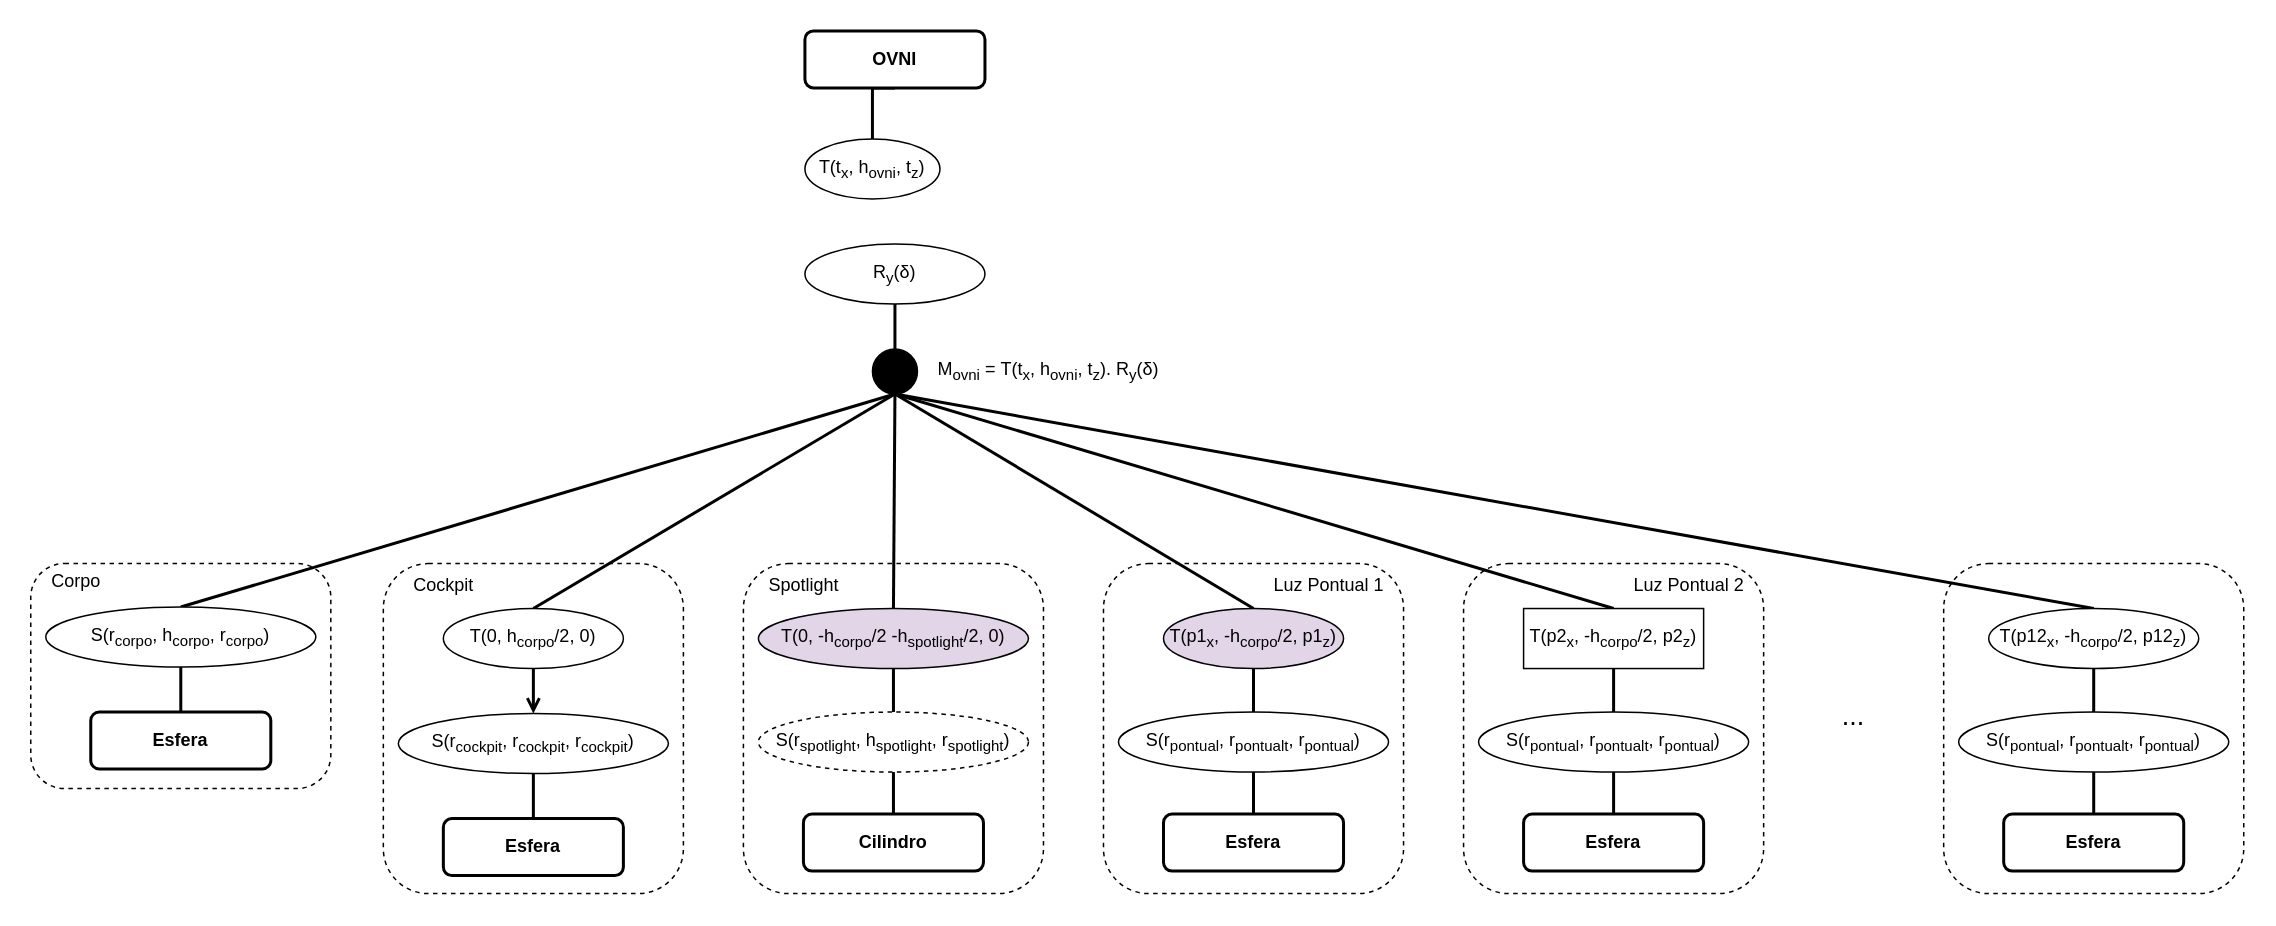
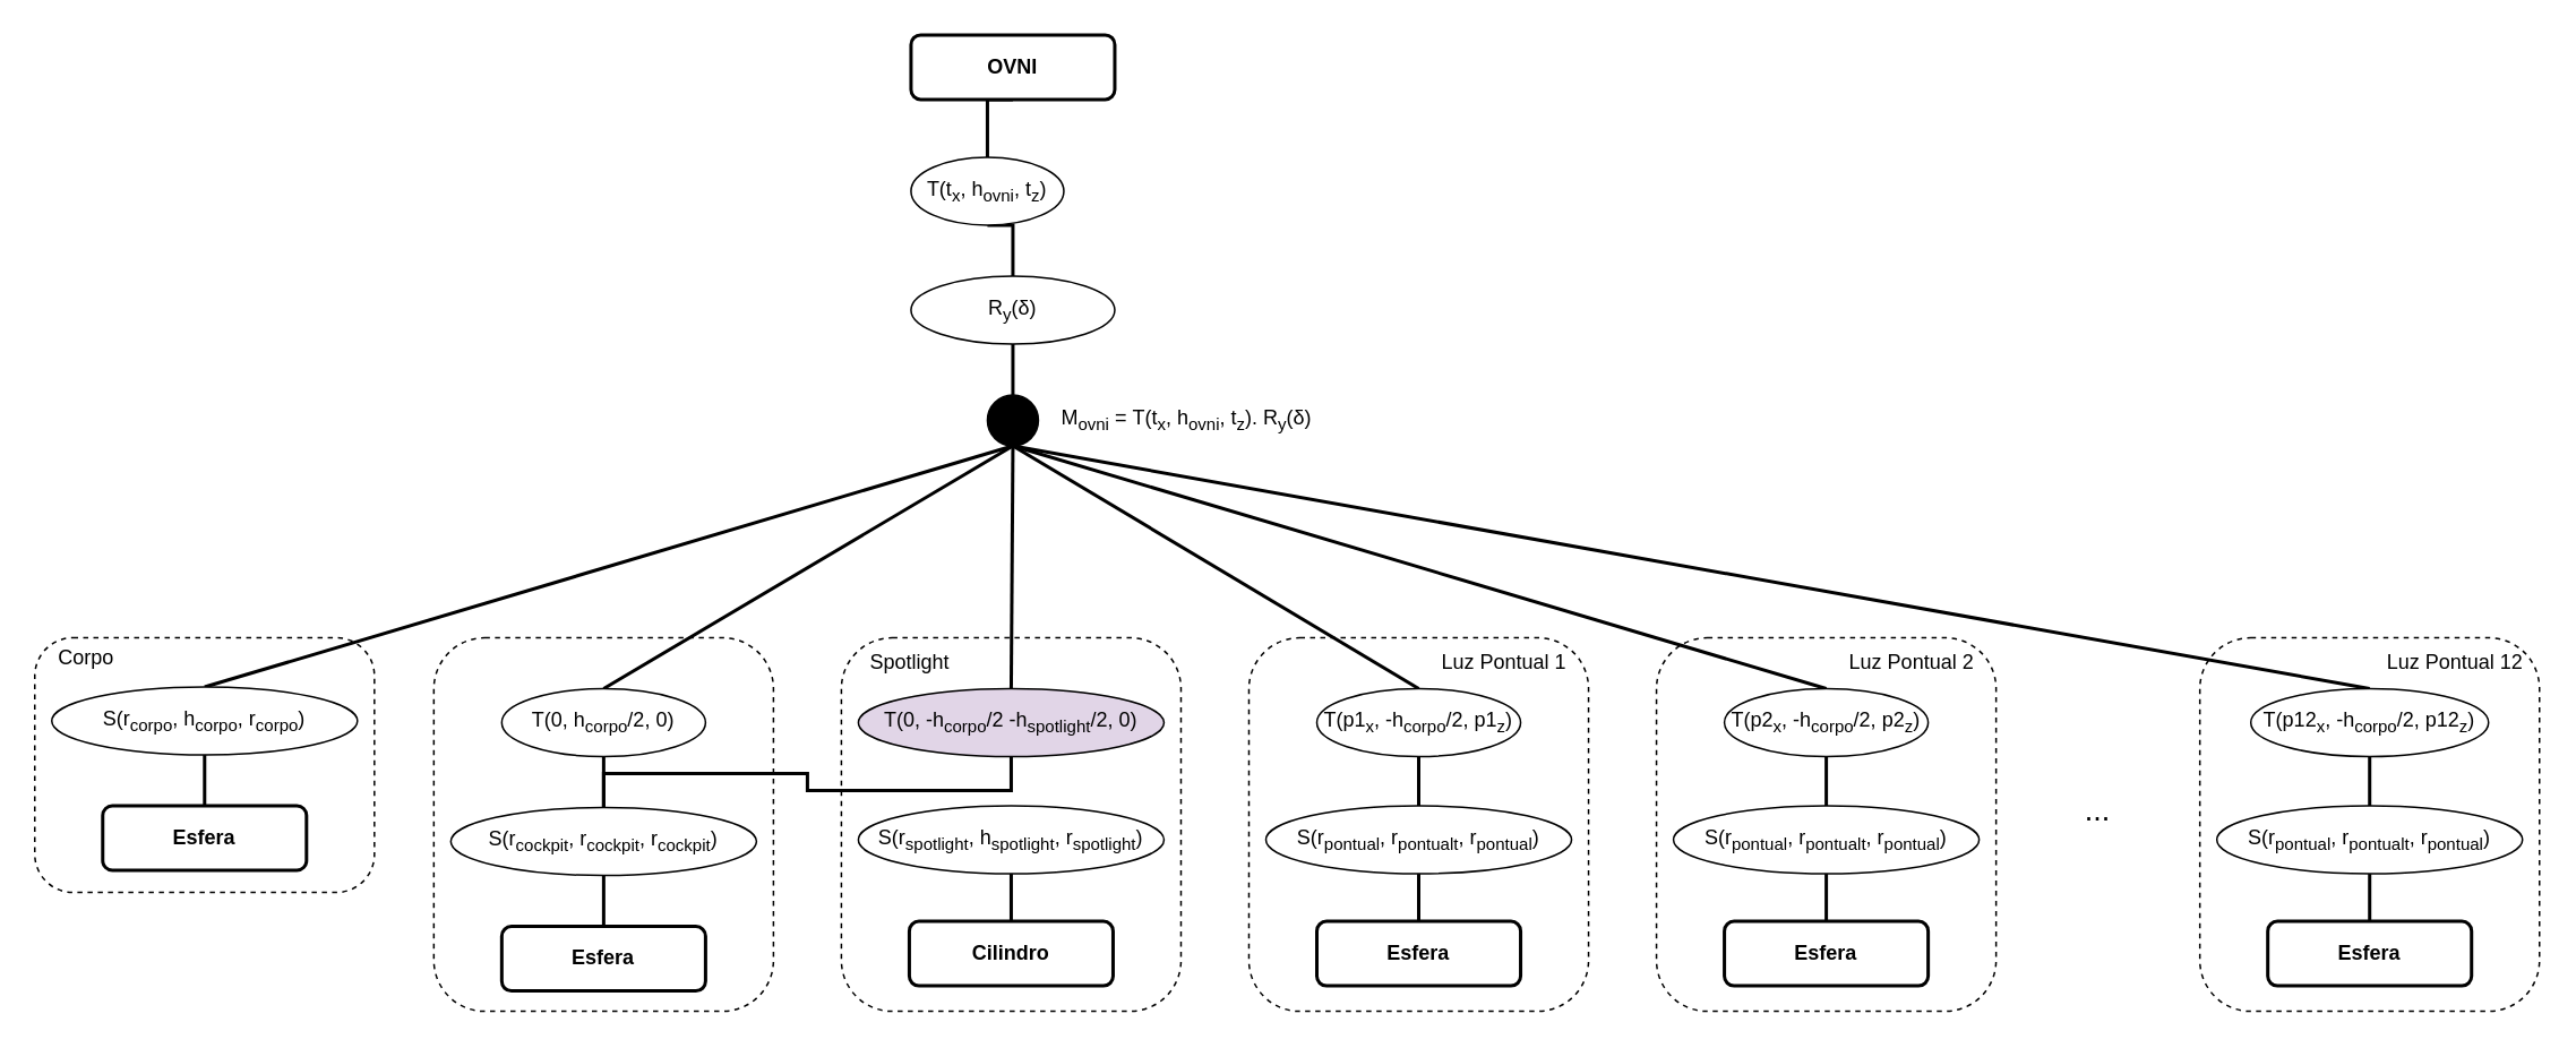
+ <mxCell id="4" style="edgeStyle=orthogonalEdgeStyle;rounded=0;orthogonalLoop=1;jettySize=auto;html=1;exitX=0.5;exitY=1;exitDx=0;exitDy=0;entryX=0.5;entryY=0;entryDx=0;entryDy=0;endArrow=none;endFill=0;strokeWidth=2;" edge="1" parent="1" source="41" target="8"><mxGeometry relative="1" as="geometry" /></mxCell>
- <mxCell id="26" value="Cockpit" style="text;html=1;align=center;verticalAlign=middle;resizable=0;points=[];autosize=1;strokeColor=none;fillColor=none;" vertex="1" parent="1"><mxGeometry x="265" y="375" width="60" height="30" as="geometry" /></mxCell>
+ <mxCell id="55" value="Luz Pontual 12" style="text;html=1;align=center;verticalAlign=middle;resizable=0;points=[];autosize=1;strokeColor=none;fillColor=none;" vertex="1" parent="1"><mxGeometry x="1395" y="375" width="100" height="30" as="geometry" /></mxCell>
- <mxCell id="39" value="T(p1&lt;sub&gt;x&lt;/sub&gt;, -h&lt;sub&gt;corpo&lt;/sub&gt;/2, p1&lt;sub&gt;z&lt;/sub&gt;)" style="ellipse;whiteSpace=wrap;html=1;fillColor=#e1d5e7;" vertex="1" parent="1"><mxGeometry x="775" y="405" width="120" height="40" as="geometry" /></mxCell>
+ <mxCell id="39" value="T(p1&lt;sub&gt;x&lt;/sub&gt;, -h&lt;sub&gt;corpo&lt;/sub&gt;/2, p1&lt;sub&gt;z&lt;/sub&gt;)" style="ellipse;whiteSpace=wrap;html=1;" vertex="1" parent="1"><mxGeometry x="775" y="405" width="120" height="40" as="geometry" /></mxCell>
- <mxCell id="47" value="T(p2&lt;sub&gt;x&lt;/sub&gt;, -h&lt;sub&gt;corpo&lt;/sub&gt;/2, p2&lt;sub&gt;z&lt;/sub&gt;)" style="whiteSpace=wrap;html=1;rounded=0;" vertex="1" parent="1"><mxGeometry x="1015" y="405" width="120" height="40" as="geometry" /></mxCell>
+ <mxCell id="47" value="T(p2&lt;sub&gt;x&lt;/sub&gt;, -h&lt;sub&gt;corpo&lt;/sub&gt;/2, p2&lt;sub&gt;z&lt;/sub&gt;)" style="ellipse;whiteSpace=wrap;html=1;" vertex="1" parent="1"><mxGeometry x="1015" y="405" width="120" height="40" as="geometry" /></mxCell>
- <mxCell id="21" style="edgeStyle=orthogonalEdgeStyle;rounded=0;orthogonalLoop=1;jettySize=auto;html=1;exitX=0.5;exitY=1;exitDx=0;exitDy=0;entryX=0.5;entryY=0;entryDx=0;entryDy=0;strokeWidth=2;endArrow=open;endFill=0;" edge="1" parent="1" source="22" target="19"><mxGeometry relative="1" as="geometry" /></mxCell>
+ <mxCell id="21" style="edgeStyle=orthogonalEdgeStyle;rounded=0;orthogonalLoop=1;jettySize=auto;html=1;exitX=0.5;exitY=1;exitDx=0;exitDy=0;entryX=0.5;entryY=0;entryDx=0;entryDy=0;strokeWidth=2;endArrow=none;endFill=0;" edge="1" parent="1" source="22" target="19"><mxGeometry relative="1" as="geometry" /></mxCell>
- <mxCell id="31" style="edgeStyle=orthogonalEdgeStyle;rounded=0;orthogonalLoop=1;jettySize=auto;html=1;exitX=0.5;exitY=1;exitDx=0;exitDy=0;entryX=0.5;entryY=0;entryDx=0;entryDy=0;strokeWidth=2;endArrow=none;endFill=0;" edge="1" parent="1" source="32" target="30"><mxGeometry relative="1" as="geometry" /></mxCell>
+ <mxCell id="31" style="edgeStyle=orthogonalEdgeStyle;rounded=0;orthogonalLoop=1;jettySize=auto;html=1;exitX=0.5;exitY=1;exitDx=0;exitDy=0;strokeWidth=2;endArrow=none;endFill=0;" edge="1" parent="1" source="32" target="19"><mxGeometry relative="1" as="geometry" /></mxCell>
- <mxCell id="30" value="S(r&lt;sub&gt;spotlight&lt;/sub&gt;, h&lt;sub style=&quot;border-color: var(--border-color);&quot;&gt;spotlight&lt;/sub&gt;&lt;span style=&quot;border-color: var(--border-color);&quot;&gt;, &lt;/span&gt;&lt;span style=&quot;border-color: var(--border-color);&quot;&gt;r&lt;/span&gt;&lt;sub style=&quot;border-color: var(--border-color);&quot;&gt;spotlight&lt;/sub&gt;)" style="ellipse;whiteSpace=wrap;html=1;dashed=1;" vertex="1" parent="1"><mxGeometry x="505" y="474" width="180" height="40" as="geometry" /></mxCell>
+ <mxCell id="30" value="S(r&lt;sub&gt;spotlight&lt;/sub&gt;, h&lt;sub style=&quot;border-color: var(--border-color);&quot;&gt;spotlight&lt;/sub&gt;&lt;span style=&quot;border-color: var(--border-color);&quot;&gt;, &lt;/span&gt;&lt;span style=&quot;border-color: var(--border-color);&quot;&gt;r&lt;/span&gt;&lt;sub style=&quot;border-color: var(--border-color);&quot;&gt;spotlight&lt;/sub&gt;)" style="ellipse;whiteSpace=wrap;html=1;" vertex="1" parent="1"><mxGeometry x="505" y="474" width="180" height="40" as="geometry" /></mxCell>
